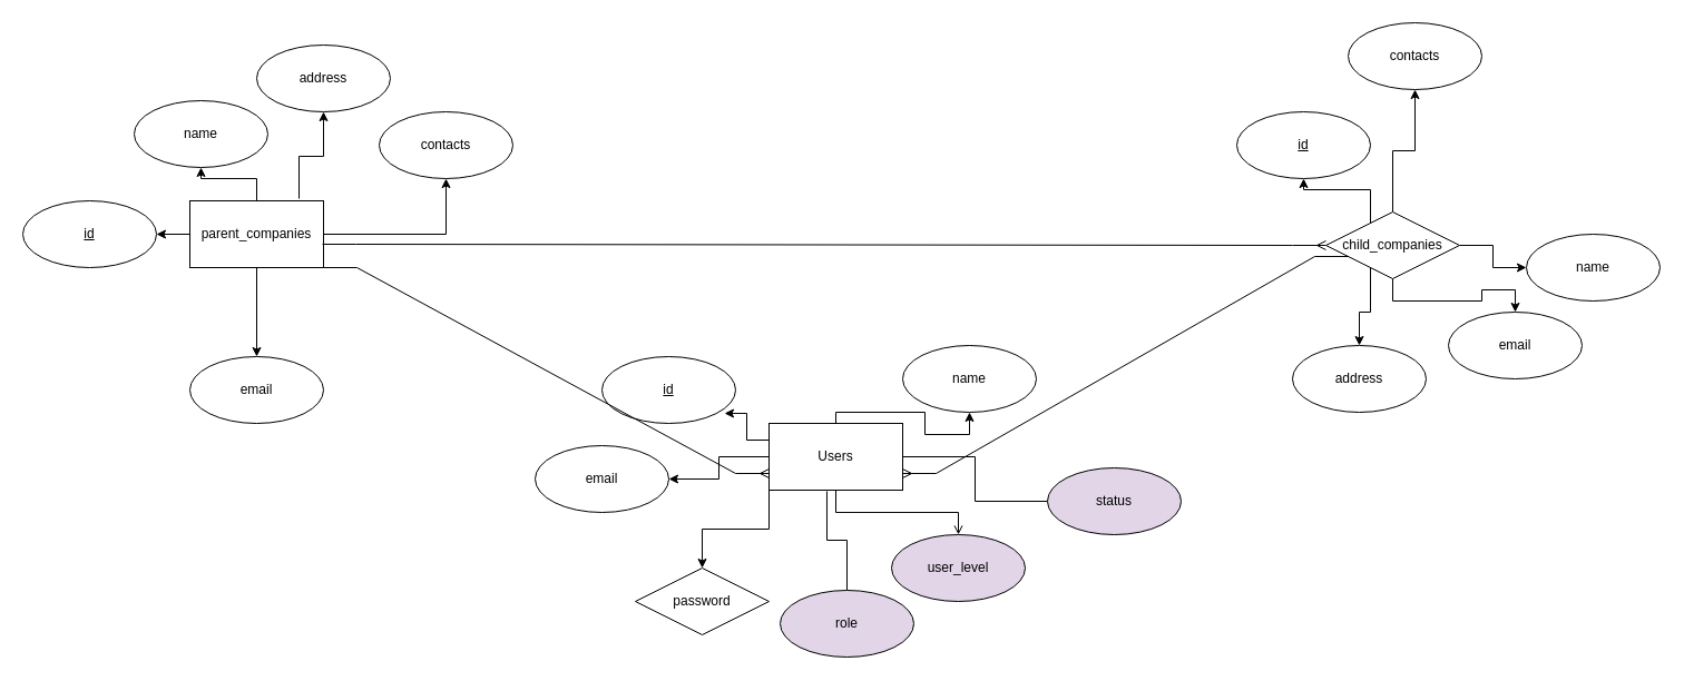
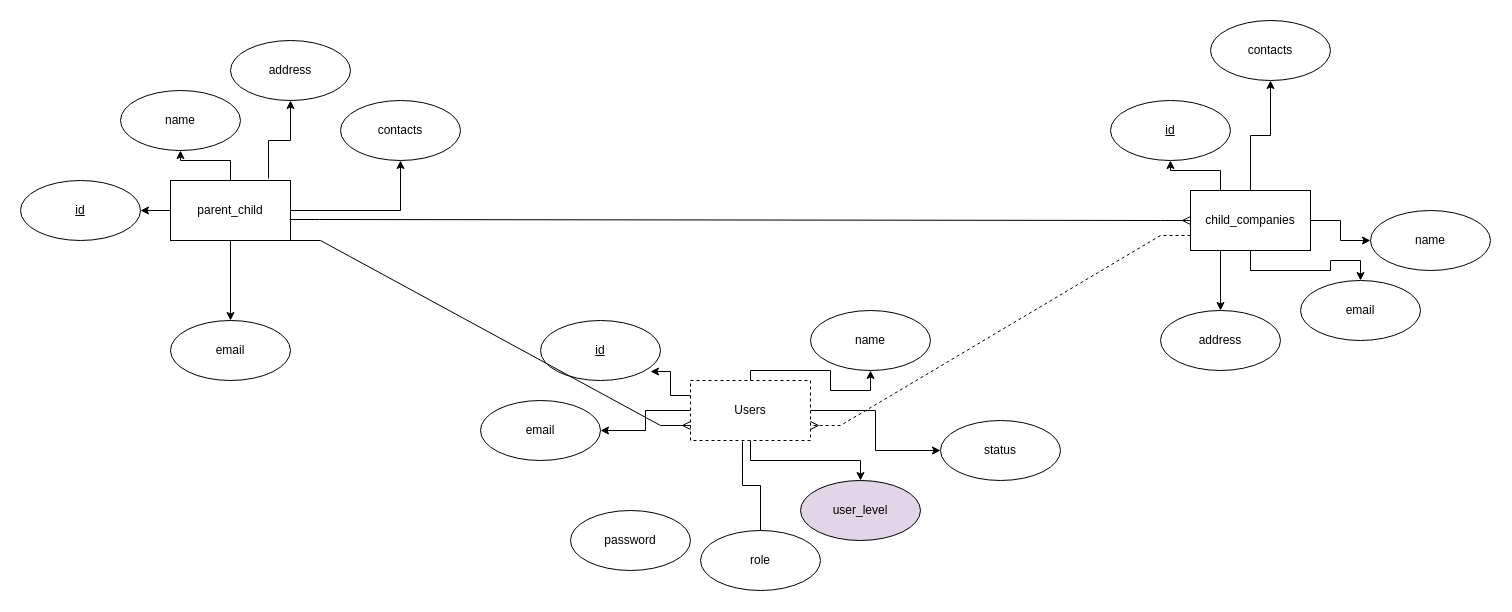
- <mxCell id="21" value="parent_companies" style="rounded=0;whiteSpace=wrap;html=1;" vertex="1" parent="1"><mxGeometry x="170" y="180" width="120" height="60" as="geometry" /></mxCell>
+ <mxCell id="21" value="parent_child" style="rounded=0;whiteSpace=wrap;html=1;" vertex="1" parent="1"><mxGeometry x="170" y="180" width="120" height="60" as="geometry" /></mxCell>
- <mxCell id="31" value="child_companies" style="rhombus;whiteSpace=wrap;html=1;" vertex="1" parent="1"><mxGeometry x="1190" y="190" width="120" height="60" as="geometry" /></mxCell>
+ <mxCell id="31" value="child_companies" style="rounded=0;whiteSpace=wrap;html=1;" vertex="1" parent="1"><mxGeometry x="1190" y="190" width="120" height="60" as="geometry" /></mxCell>
- <mxCell id="41" value="" style="edgeStyle=entityRelationEdgeStyle;fontSize=12;html=1;endArrow=ERmany;rounded=0;exitX=0;exitY=0.75;exitDx=0;exitDy=0;entryX=1;entryY=0.75;entryDx=0;entryDy=0;" edge="1" parent="1" source="31" target="9"><mxGeometry width="100" height="100" relative="1" as="geometry"><mxPoint x="990" y="370" as="sourcePoint" /><mxPoint x="850" y="430" as="targetPoint" /></mxGeometry></mxCell>
+ <mxCell id="41" value="" style="edgeStyle=entityRelationEdgeStyle;fontSize=12;html=1;endArrow=ERmany;rounded=0;exitX=0;exitY=0.75;exitDx=0;exitDy=0;entryX=1;entryY=0.75;entryDx=0;entryDy=0;dashed=1;" edge="1" parent="1" source="31" target="9"><mxGeometry width="100" height="100" relative="1" as="geometry"><mxPoint x="990" y="370" as="sourcePoint" /><mxPoint x="850" y="430" as="targetPoint" /></mxGeometry></mxCell>
- <mxCell id="9" value="Users" style="rounded=0;whiteSpace=wrap;html=1;" vertex="1" parent="1"><mxGeometry x="690" y="380" width="120" height="60" as="geometry" /></mxCell>
+ <mxCell id="9" value="Users" style="rounded=0;whiteSpace=wrap;html=1;dashed=1;" vertex="1" parent="1"><mxGeometry x="690" y="380" width="120" height="60" as="geometry" /></mxCell>
- <mxCell id="8" style="edgeStyle=orthogonalEdgeStyle;rounded=0;orthogonalLoop=1;jettySize=auto;html=1;exitX=1;exitY=0.5;exitDx=0;exitDy=0;entryX=0;entryY=0.5;entryDx=0;entryDy=0;endArrow=none;" edge="1" parent="1" source="9" target="12"><mxGeometry relative="1" as="geometry" /></mxCell>
+ <mxCell id="8" style="edgeStyle=orthogonalEdgeStyle;rounded=0;orthogonalLoop=1;jettySize=auto;html=1;exitX=1;exitY=0.5;exitDx=0;exitDy=0;entryX=0;entryY=0.5;entryDx=0;entryDy=0;" edge="1" parent="1" source="9" target="12"><mxGeometry relative="1" as="geometry" /></mxCell>
- <mxCell id="12" value="status" style="ellipse;whiteSpace=wrap;html=1;rounded=0;fillColor=#e1d5e7;" vertex="1" parent="1"><mxGeometry x="940" y="420" width="120" height="60" as="geometry" /></mxCell>
+ <mxCell id="12" value="status" style="ellipse;whiteSpace=wrap;html=1;rounded=0;" vertex="1" parent="1"><mxGeometry x="940" y="420" width="120" height="60" as="geometry" /></mxCell>
- <mxCell id="2" value="" style="edgeStyle=orthogonalEdgeStyle;rounded=0;orthogonalLoop=1;jettySize=auto;html=1;endArrow=open;" edge="1" parent="1" source="9" target="10"><mxGeometry relative="1" as="geometry" /></mxCell>
+ <mxCell id="2" value="" style="edgeStyle=orthogonalEdgeStyle;rounded=0;orthogonalLoop=1;jettySize=auto;html=1;" edge="1" parent="1" source="9" target="10"><mxGeometry relative="1" as="geometry" /></mxCell>
- <mxCell id="6" value="" style="edgeStyle=orthogonalEdgeStyle;rounded=0;orthogonalLoop=1;jettySize=auto;html=1;exitX=0;exitY=1;exitDx=0;exitDy=0;" edge="1" parent="1" source="9" target="15"><mxGeometry relative="1" as="geometry" /></mxCell>
- <mxCell id="15" value="password" style="rhombus;whiteSpace=wrap;html=1;" vertex="1" parent="1"><mxGeometry x="570" y="510" width="120" height="60" as="geometry" /></mxCell>
+ <mxCell id="15" value="password" style="ellipse;whiteSpace=wrap;html=1;rounded=0;" vertex="1" parent="1"><mxGeometry x="570" y="510" width="120" height="60" as="geometry" /></mxCell>
- <mxCell id="11" value="role" style="ellipse;whiteSpace=wrap;html=1;rounded=0;fillColor=#e1d5e7;" vertex="1" parent="1"><mxGeometry x="700" y="530" width="120" height="60" as="geometry" /></mxCell>
+ <mxCell id="11" value="role" style="ellipse;whiteSpace=wrap;html=1;rounded=0;" vertex="1" parent="1"><mxGeometry x="700" y="530" width="120" height="60" as="geometry" /></mxCell>
